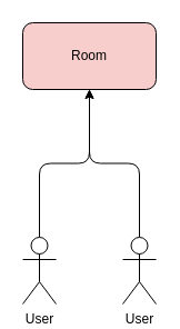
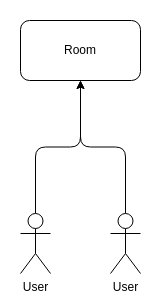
- <mxCell id="2" value="Room" style="rounded=1;whiteSpace=wrap;html=1;fillColor=#f8cecc;" parent="1" vertex="1"><mxGeometry x="20" y="20" width="120" height="60" as="geometry" /></mxCell>
+ <mxCell id="2" value="Room" style="rounded=1;whiteSpace=wrap;html=1;" parent="1" vertex="1"><mxGeometry x="20" y="20" width="120" height="60" as="geometry" /></mxCell>
